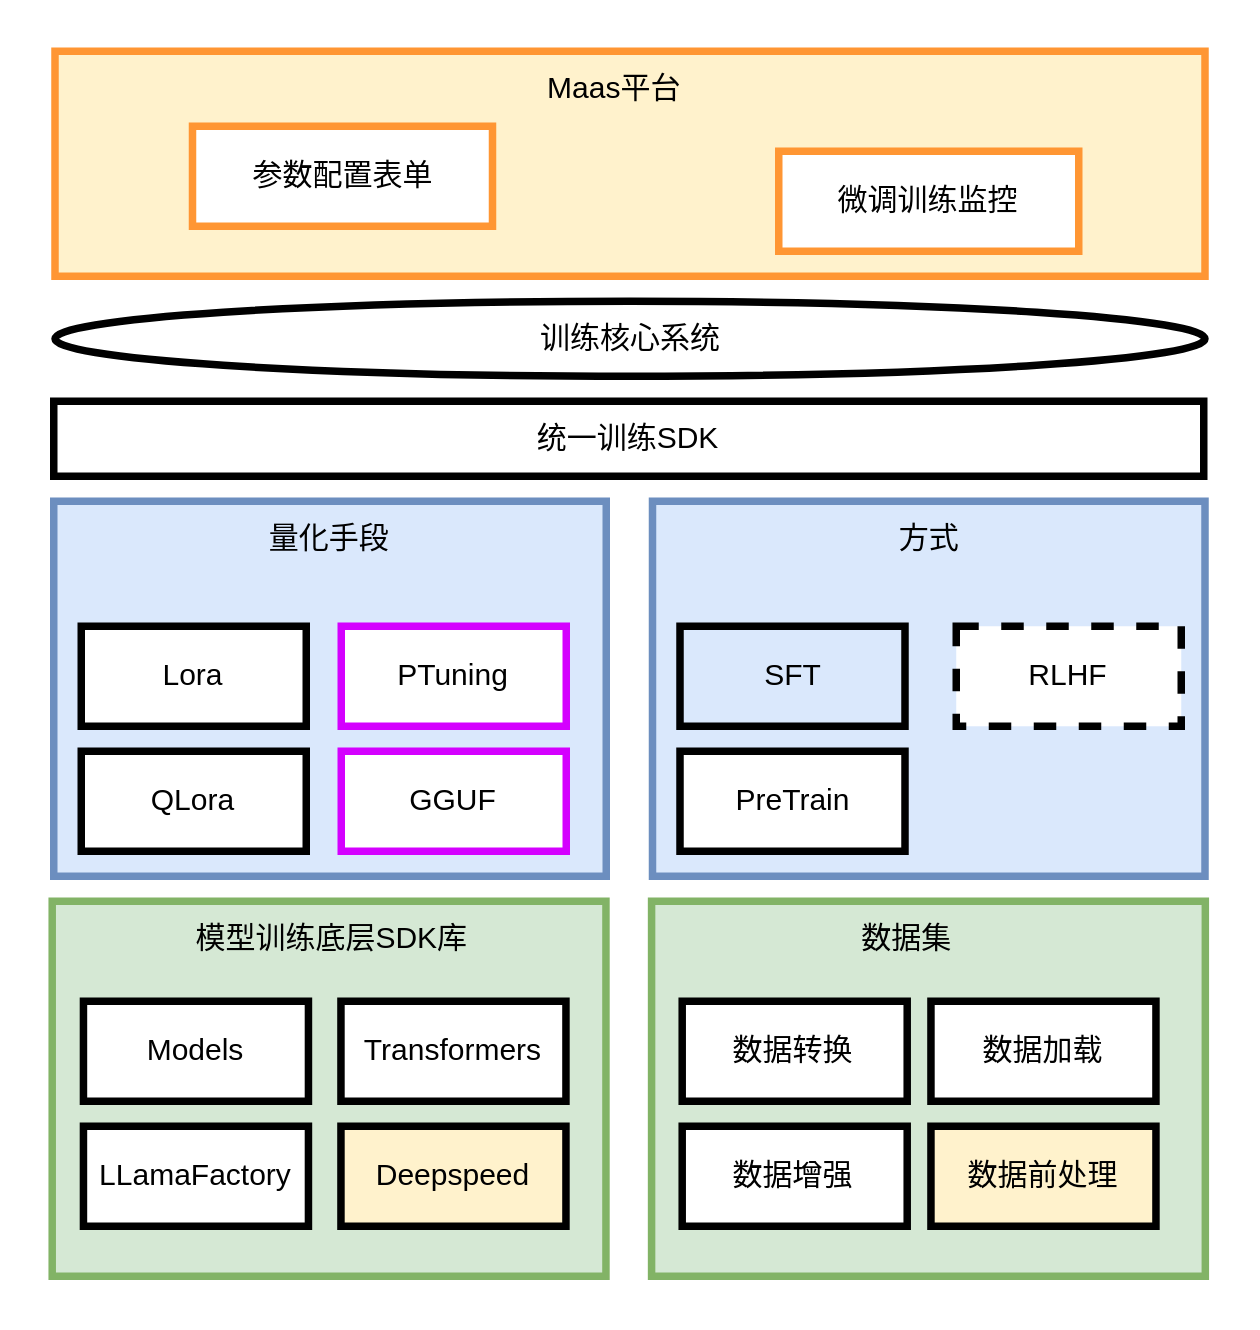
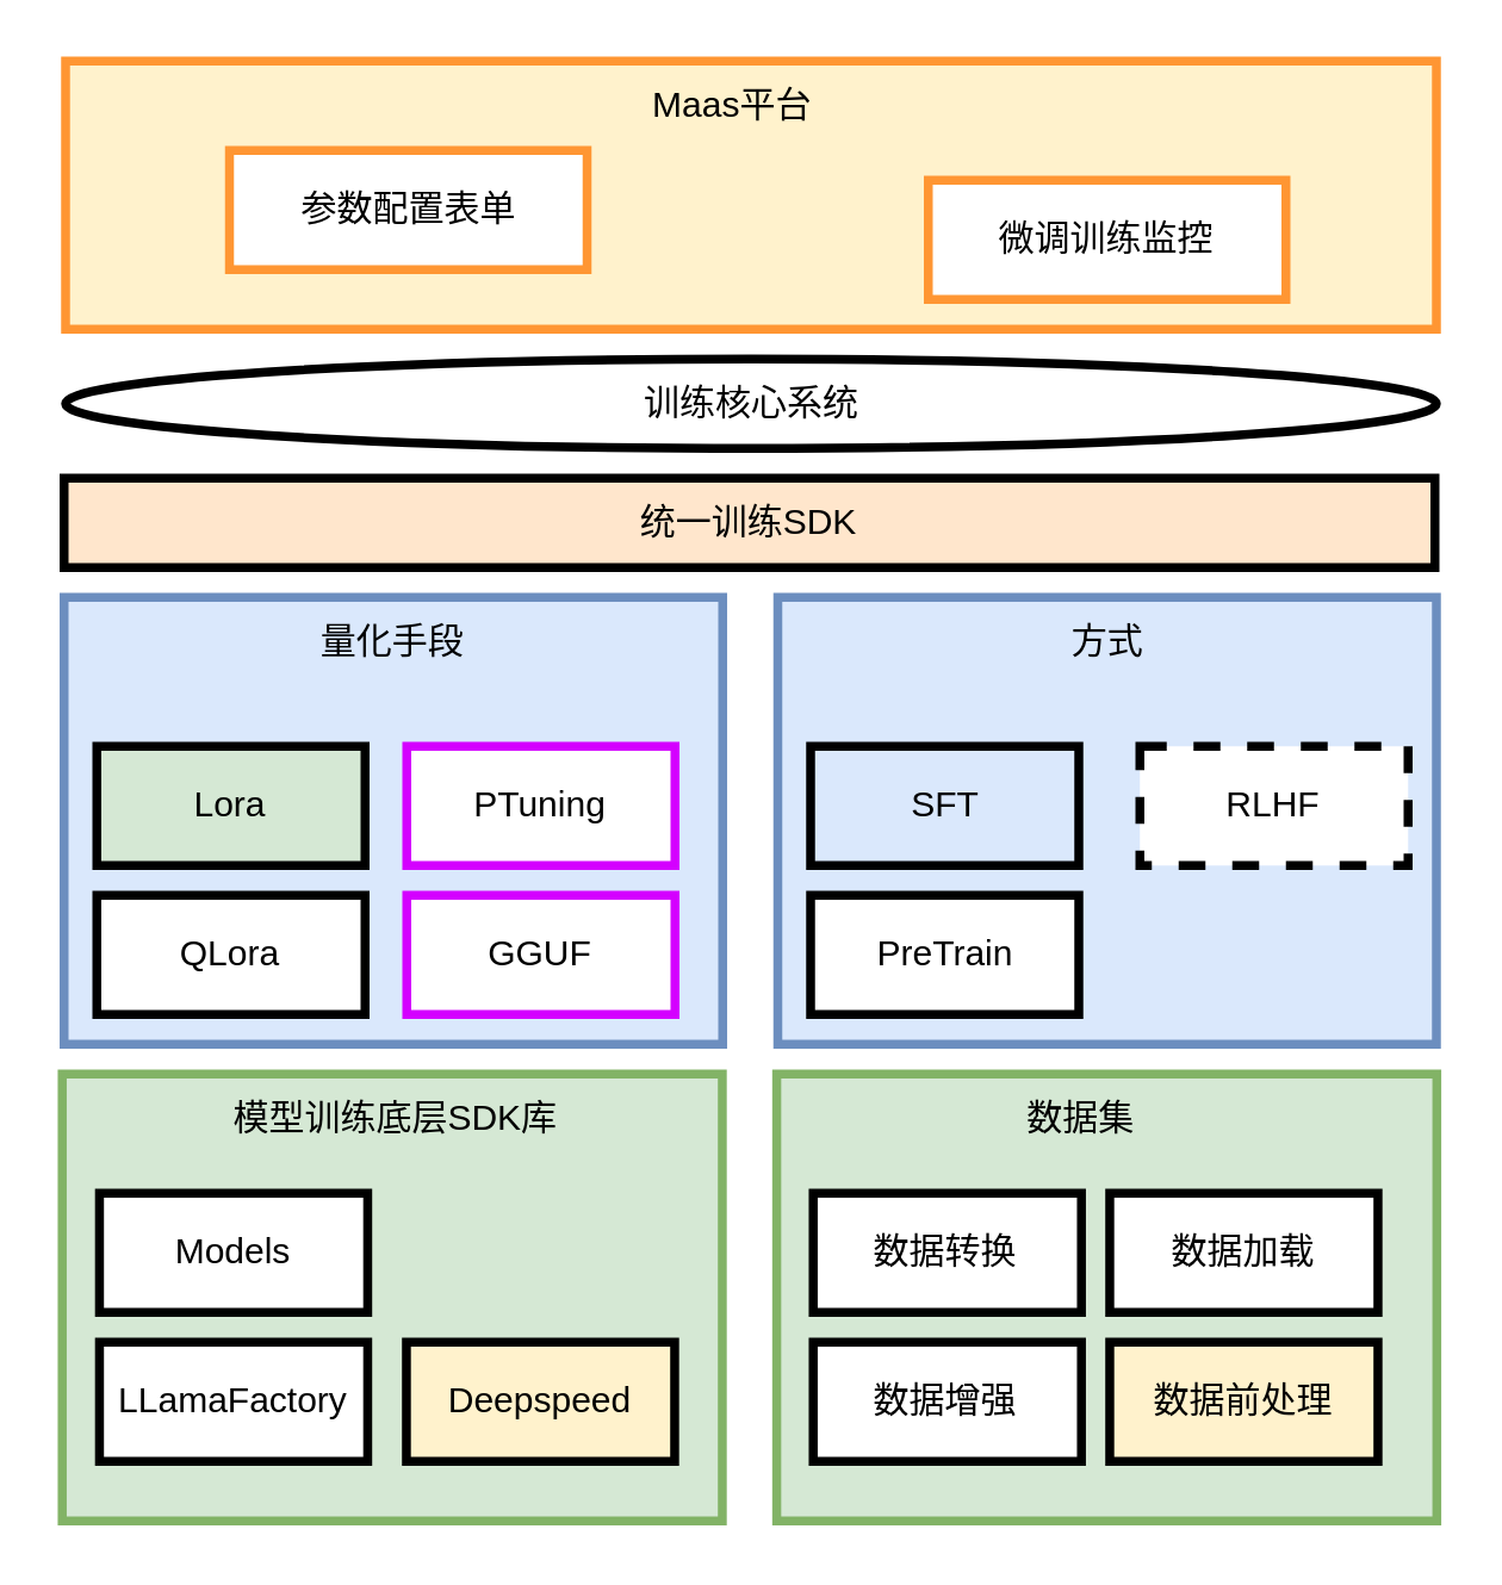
- <mxCell id="5" value="统一训练SDK" style="rounded=0;whiteSpace=wrap;html=1;strokeWidth=3;" vertex="1" parent="1"><mxGeometry x="21" y="160" width="460" height="30" as="geometry" /></mxCell>
+ <mxCell id="5" value="统一训练SDK" style="rounded=0;whiteSpace=wrap;html=1;strokeWidth=3;fillColor=#ffe6cc;" vertex="1" parent="1"><mxGeometry x="21" y="160" width="460" height="30" as="geometry" /></mxCell>
- <mxCell id="4" value="Lora" style="rounded=0;whiteSpace=wrap;html=1;strokeWidth=3;" vertex="1" parent="1"><mxGeometry x="32" y="250" width="90" height="40" as="geometry" /></mxCell>
+ <mxCell id="4" value="Lora" style="rounded=0;whiteSpace=wrap;html=1;strokeWidth=3;fillColor=#d5e8d4;" vertex="1" parent="1"><mxGeometry x="32" y="250" width="90" height="40" as="geometry" /></mxCell>
- <mxCell id="23" value="Transformers" style="rounded=0;whiteSpace=wrap;html=1;strokeWidth=3;" vertex="1" parent="1"><mxGeometry x="135.88" y="400" width="90" height="40" as="geometry" /></mxCell>
